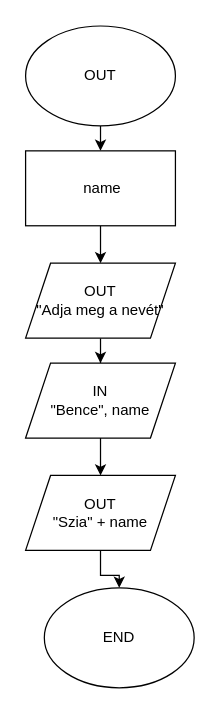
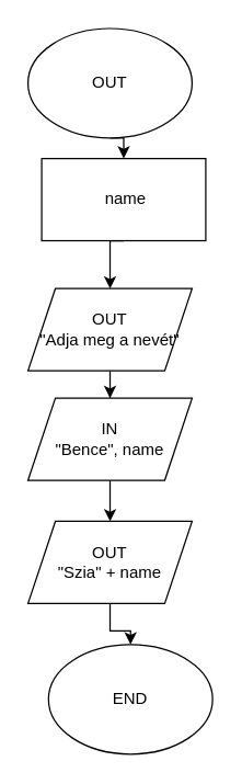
- <mxCell id="8" value="&amp;nbsp;name" style="rounded=0;whiteSpace=wrap;html=1;" parent="1" vertex="1"><mxGeometry x="20" y="120" width="120" height="60" as="geometry" /></mxCell>
+ <mxCell id="8" value="&amp;nbsp;name" style="rounded=0;whiteSpace=wrap;html=1;" parent="1" vertex="1"><mxGeometry x="30" y="115" width="120" height="60" as="geometry" /></mxCell>
